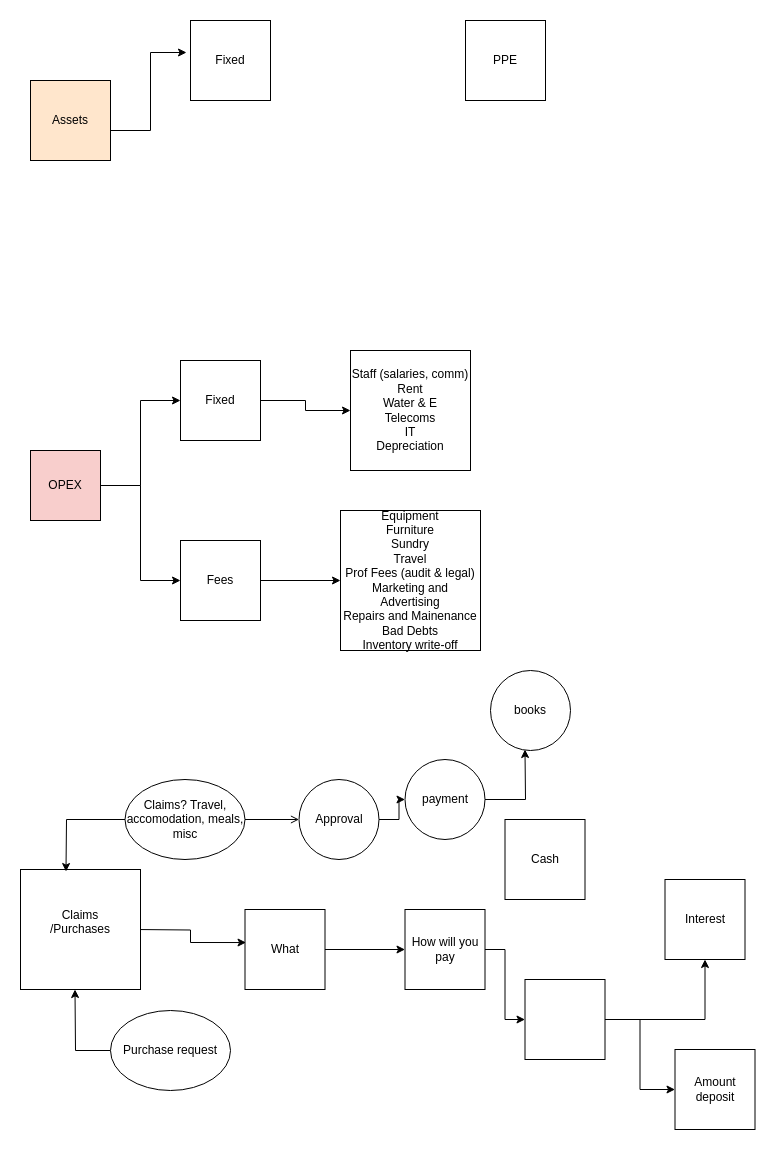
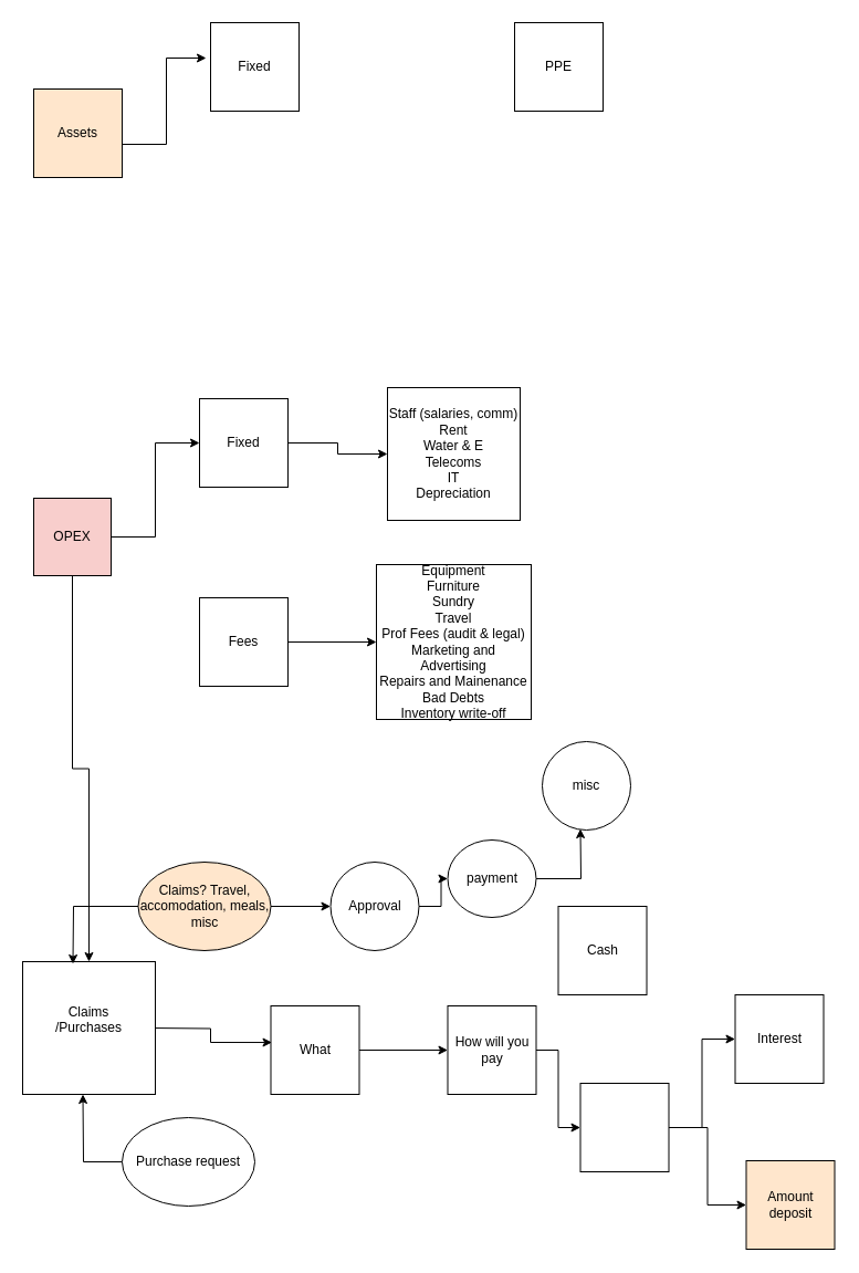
- <mxCell id="7" style="edgeStyle=orthogonalEdgeStyle;rounded=0;orthogonalLoop=1;jettySize=auto;html=1;entryX=0;entryY=0.5;entryDx=0;entryDy=0;" parent="1" source="8" target="12" edge="1"><mxGeometry relative="1" as="geometry" /></mxCell>
+ <mxCell id="7" style="edgeStyle=orthogonalEdgeStyle;rounded=0;orthogonalLoop=1;jettySize=auto;html=1;" parent="1" source="8" target="16" edge="1"><mxGeometry relative="1" as="geometry" /></mxCell>
- <mxCell id="34" value="books" style="ellipse;whiteSpace=wrap;html=1;aspect=fixed;" vertex="1" parent="1"><mxGeometry x="490" y="670" width="80" height="80" as="geometry" /></mxCell>
+ <mxCell id="34" value="misc" style="ellipse;whiteSpace=wrap;html=1;aspect=fixed;" vertex="1" parent="1"><mxGeometry x="490" y="670" width="80" height="80" as="geometry" /></mxCell>
- <mxCell id="33" value="payment" style="ellipse;whiteSpace=wrap;html=1;aspect=fixed;" vertex="1" parent="1"><mxGeometry x="404.5" y="759" width="80" height="80" as="geometry" /></mxCell>
+ <mxCell id="33" value="payment" style="ellipse;whiteSpace=wrap;html=1;aspect=fixed;" vertex="1" parent="1"><mxGeometry x="404.5" y="759" width="80" height="70" as="geometry" /></mxCell>
- <mxCell id="29" value="Claims? Travel, accomodation, meals, misc" style="ellipse;whiteSpace=wrap;html=1;" vertex="1" parent="1"><mxGeometry x="124.5" y="779" width="120" height="80" as="geometry" /></mxCell>
+ <mxCell id="29" value="Claims? Travel, accomodation, meals, misc" style="ellipse;whiteSpace=wrap;html=1;fillColor=#ffe6cc;" vertex="1" parent="1"><mxGeometry x="124.5" y="779" width="120" height="80" as="geometry" /></mxCell>
- <mxCell id="28" value="" style="edgeStyle=orthogonalEdgeStyle;rounded=0;orthogonalLoop=1;jettySize=auto;html=1;endArrow=open;" edge="1" parent="1" source="29" target="31"><mxGeometry relative="1" as="geometry" /></mxCell>
+ <mxCell id="28" value="" style="edgeStyle=orthogonalEdgeStyle;rounded=0;orthogonalLoop=1;jettySize=auto;html=1;" edge="1" parent="1" source="29" target="31"><mxGeometry relative="1" as="geometry" /></mxCell>
- <mxCell id="26" value="Interest" style="whiteSpace=wrap;html=1;aspect=fixed;" vertex="1" parent="1"><mxGeometry x="664.5" y="879" width="80" height="80" as="geometry" /></mxCell>
+ <mxCell id="26" value="Interest" style="whiteSpace=wrap;html=1;aspect=fixed;" vertex="1" parent="1"><mxGeometry x="664.5" y="899" width="80" height="80" as="geometry" /></mxCell>
- <mxCell id="25" value="Amount deposit" style="whiteSpace=wrap;html=1;aspect=fixed;" vertex="1" parent="1"><mxGeometry x="674.5" y="1049" width="80" height="80" as="geometry" /></mxCell>
+ <mxCell id="25" value="Amount deposit" style="whiteSpace=wrap;html=1;aspect=fixed;fillColor=#ffe6cc;" vertex="1" parent="1"><mxGeometry x="674.5" y="1049" width="80" height="80" as="geometry" /></mxCell>
